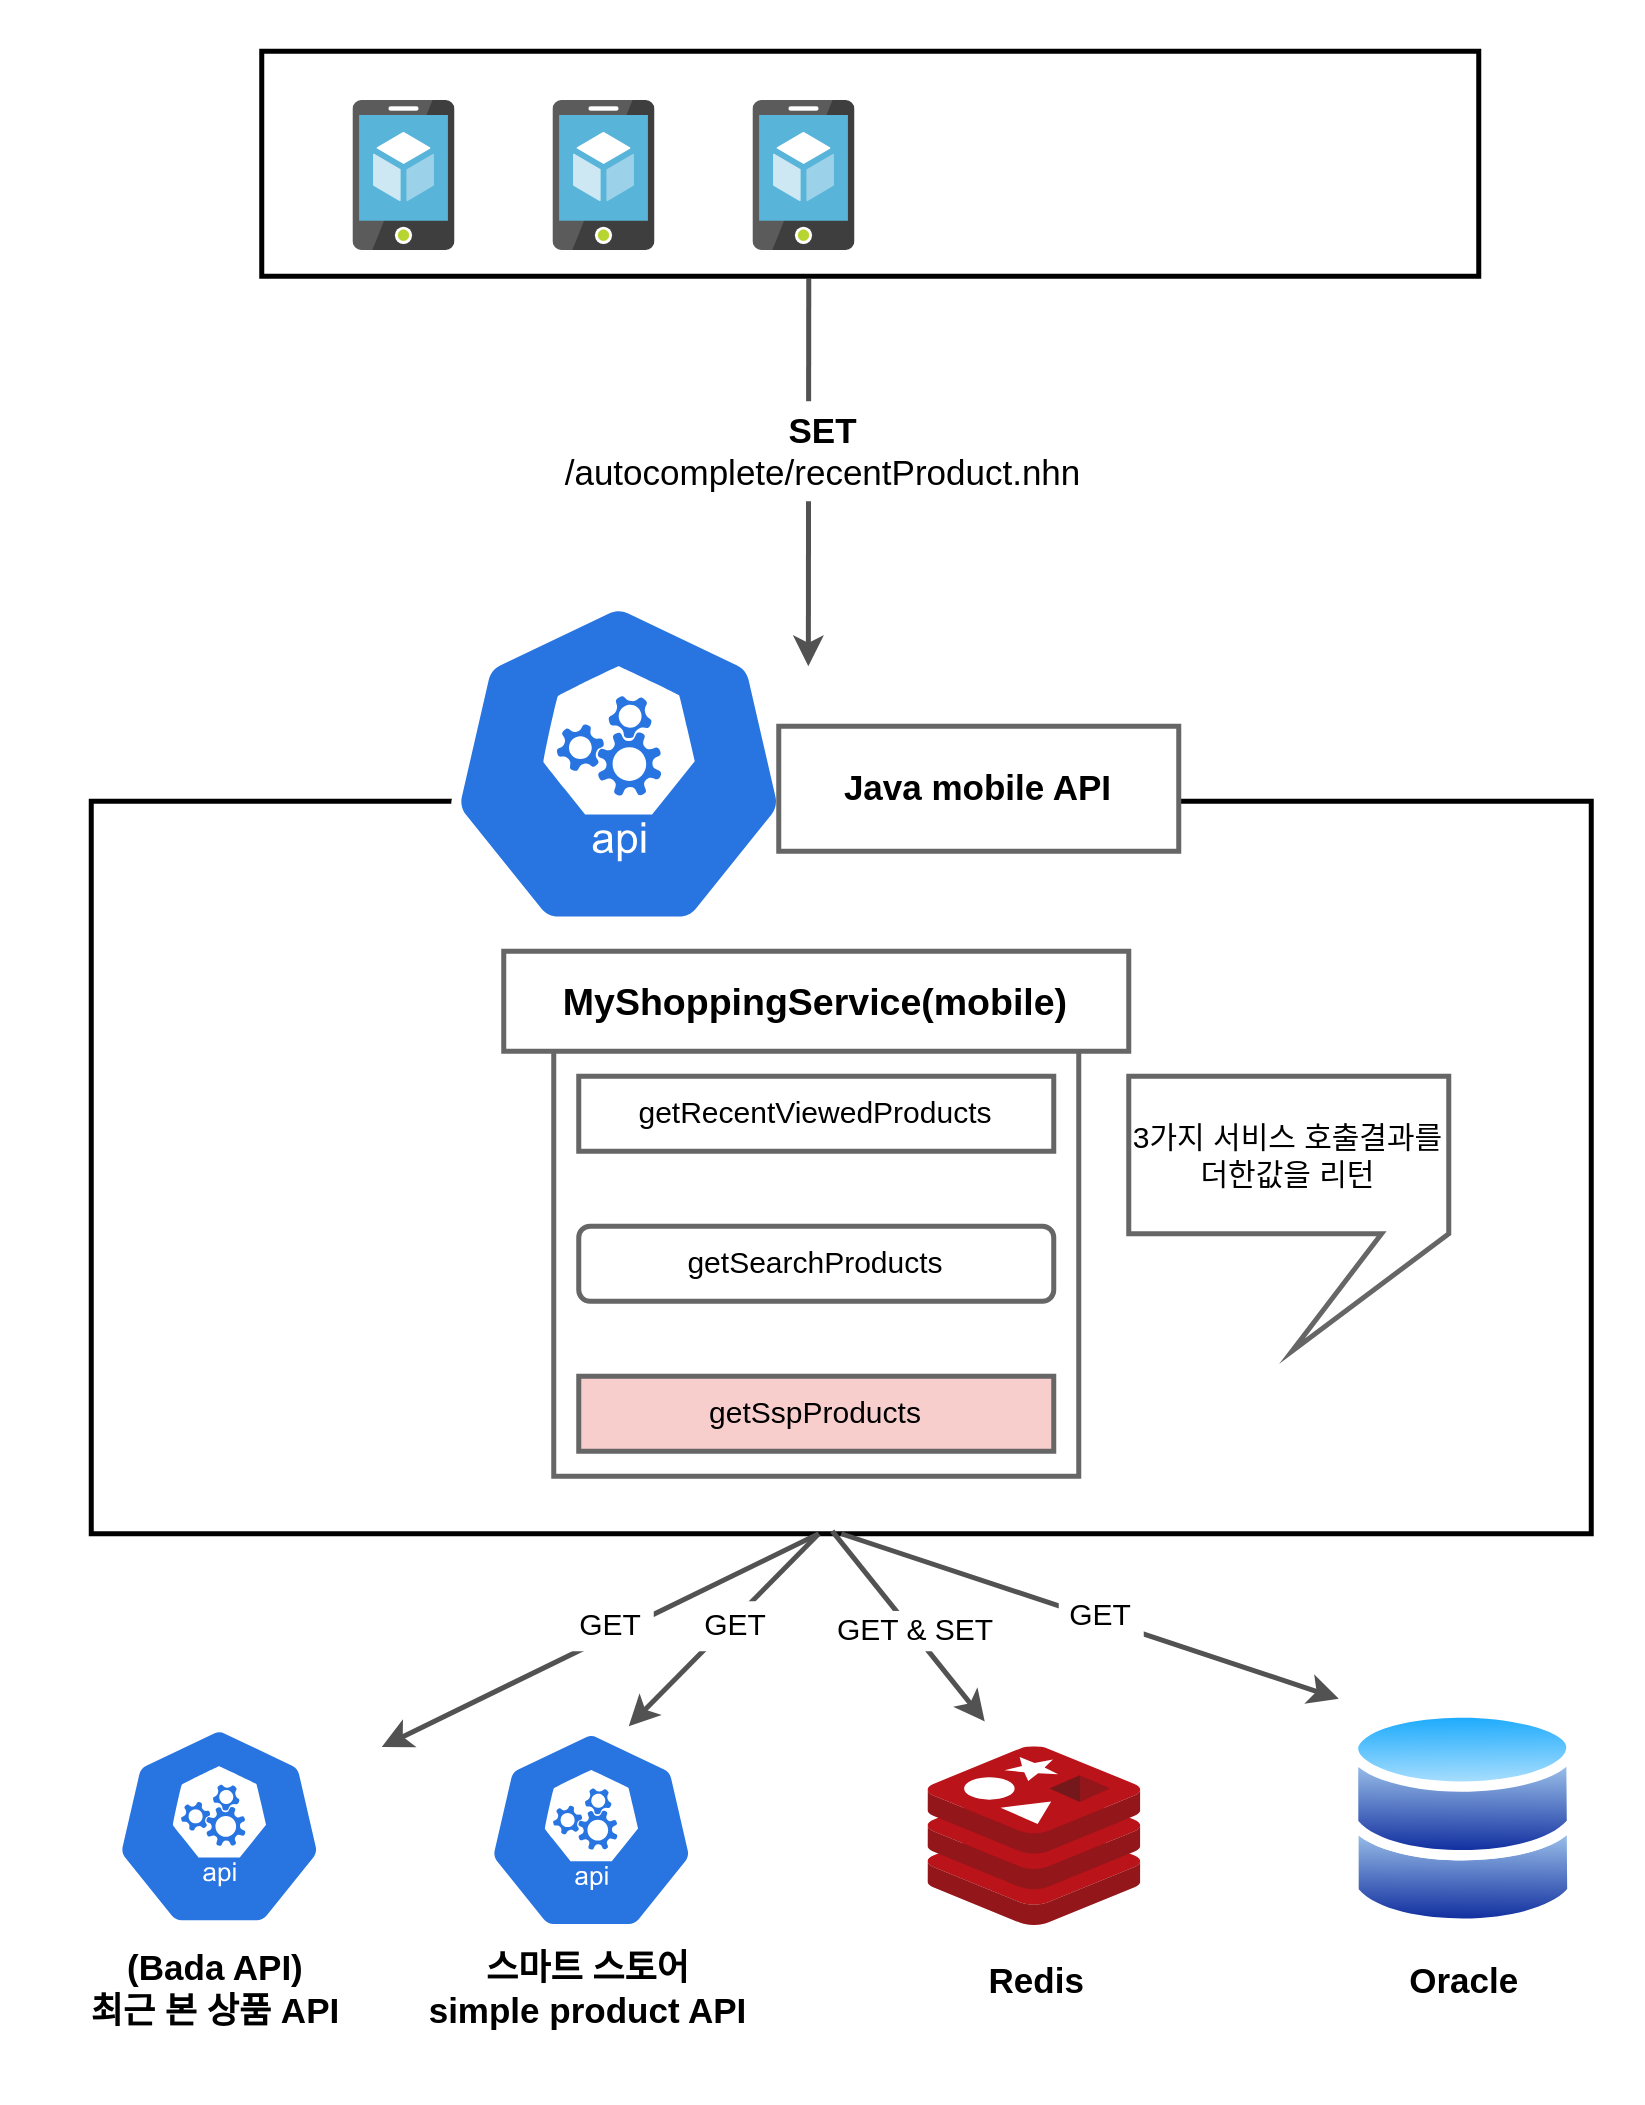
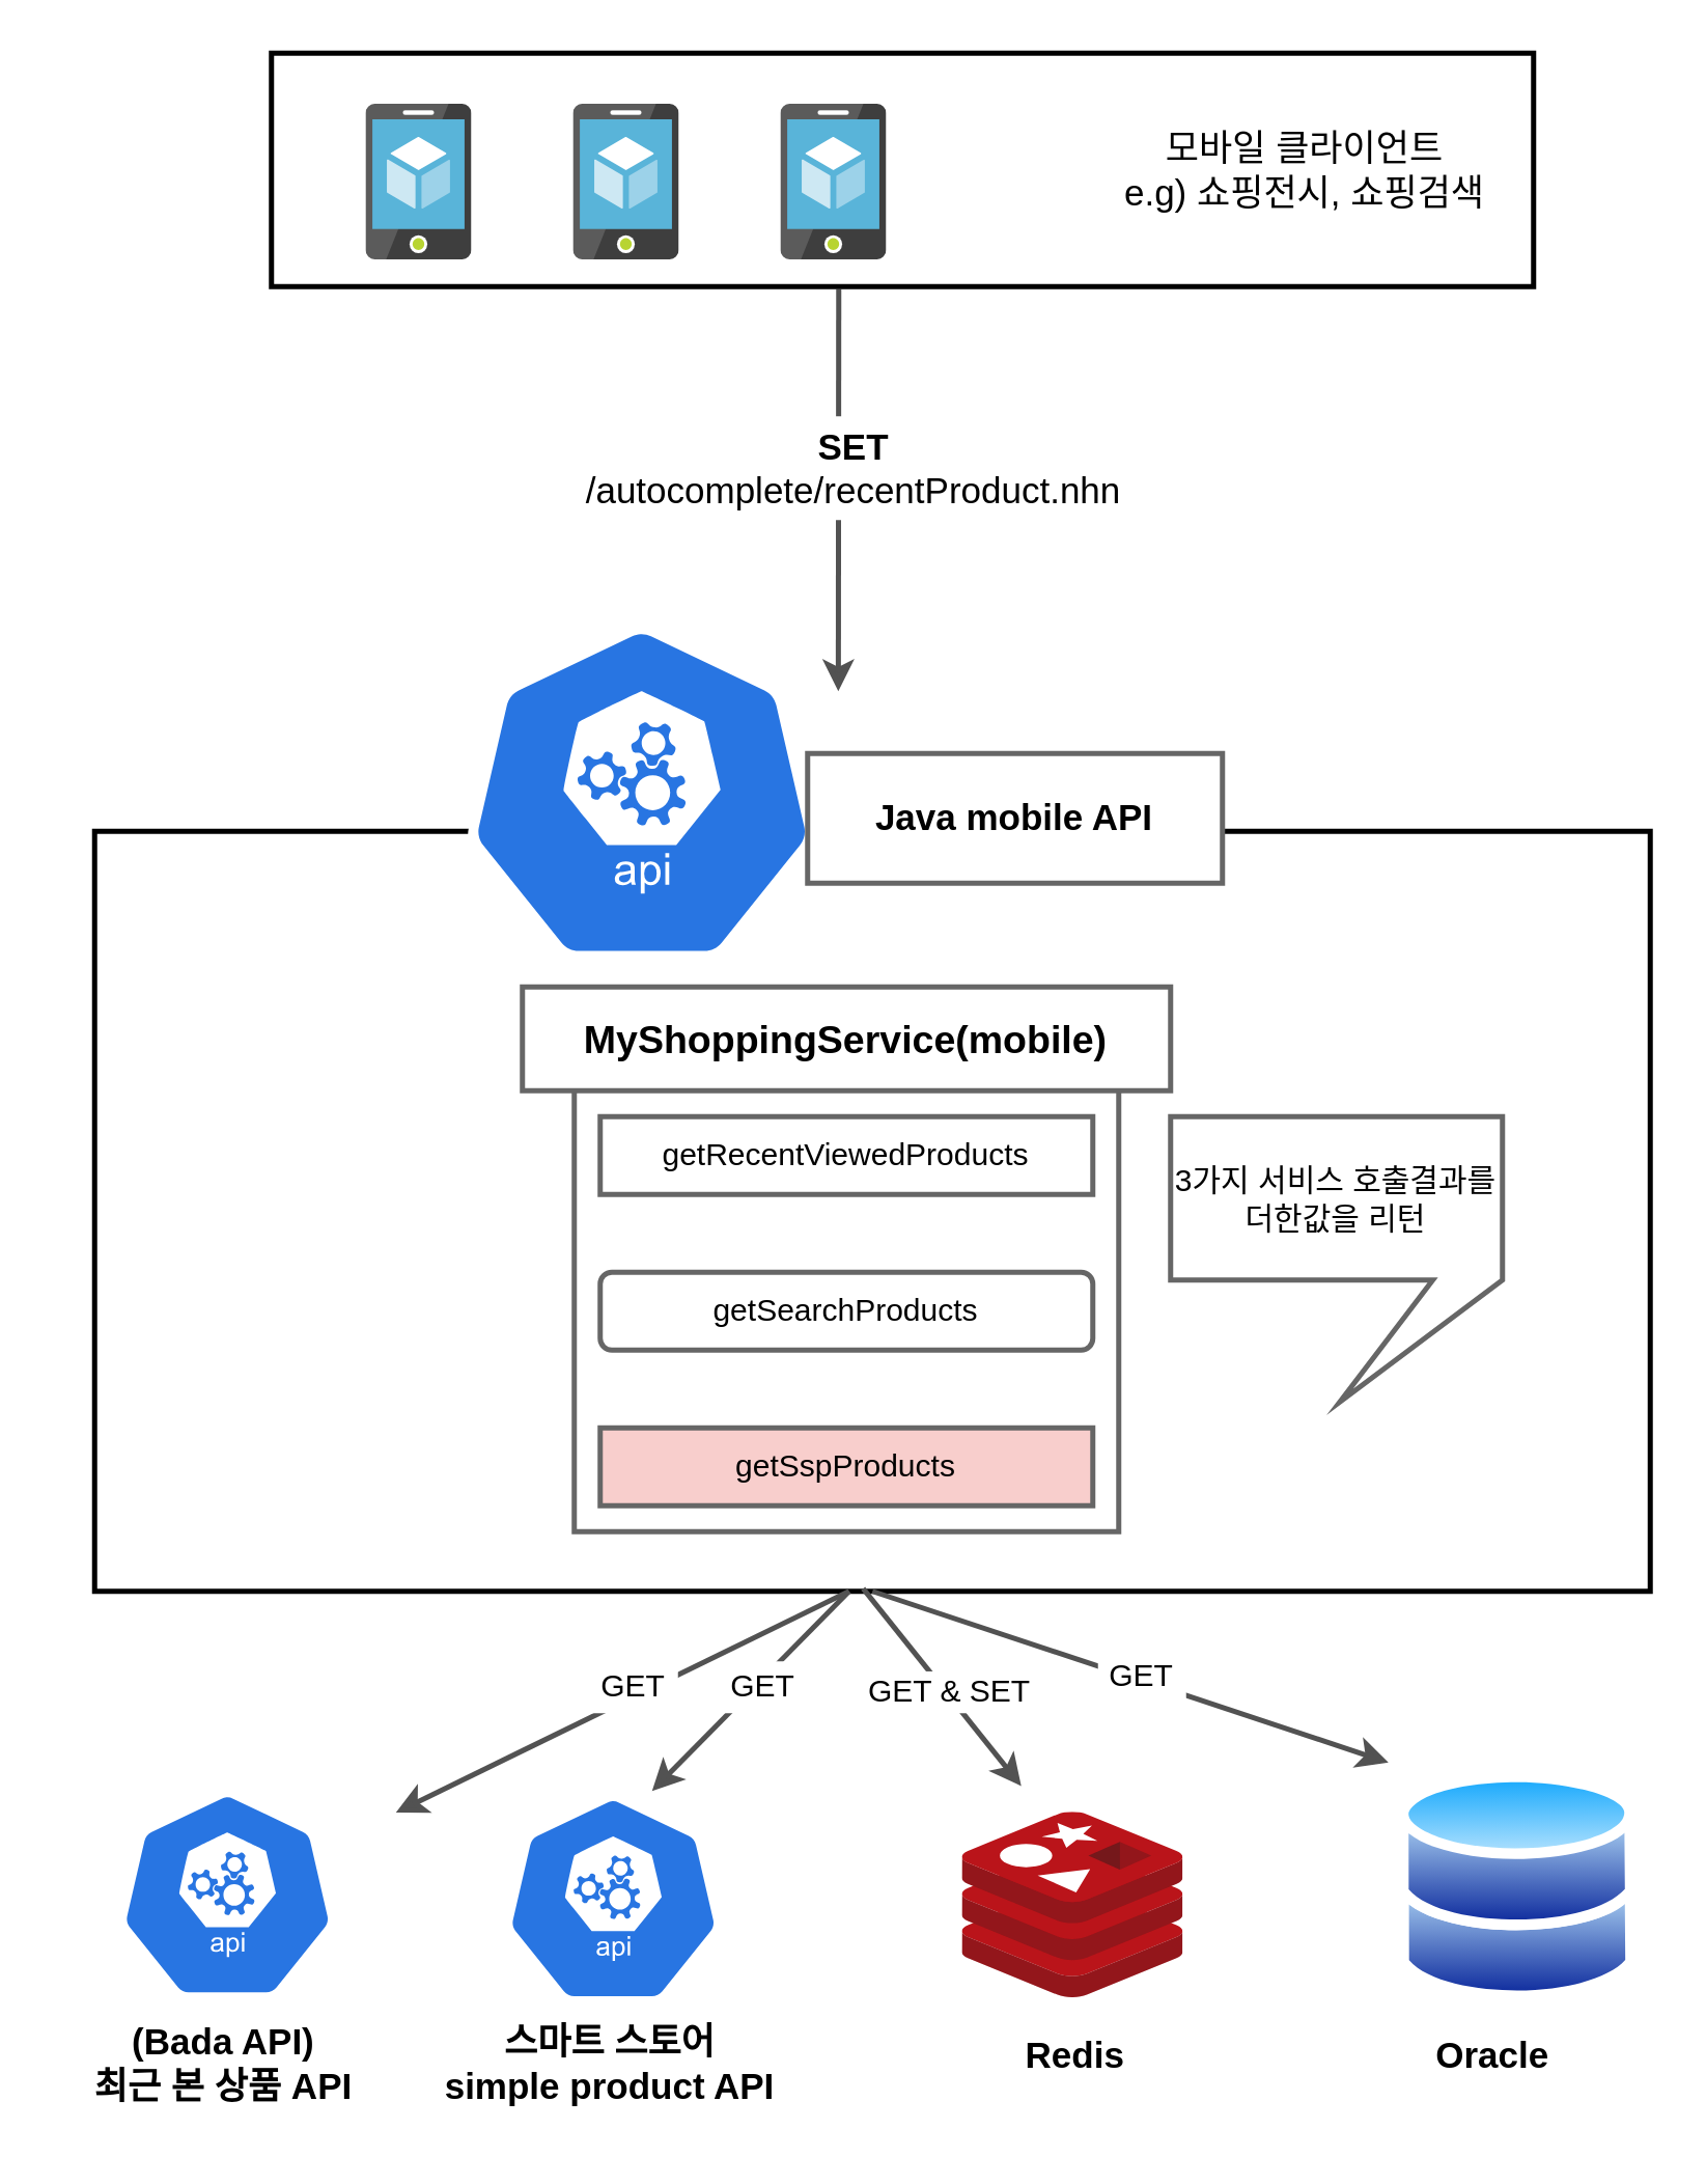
+ <mxCell id="12" value="&lt;font style=&quot;font-size: 14px&quot;&gt;모바일 클라이언트&lt;br&gt;e.g) 쇼핑전시, 쇼핑검색&lt;/font&gt;" style="text;html=1;strokeColor=none;fillColor=none;align=center;verticalAlign=middle;whiteSpace=wrap;rounded=0;" vertex="1" parent="1"><mxGeometry x="423" y="40" width="160" height="50" as="geometry" /></mxCell>
- <mxCell id="3" value="&lt;font style=&quot;font-size: 14px&quot;&gt;&lt;b&gt;Oracle&lt;/b&gt;&lt;/font&gt;" style="text;html=1;resizable=0;autosize=1;align=center;verticalAlign=middle;points=[];fillColor=none;strokeColor=none;rounded=0;" vertex="1" parent="1"><mxGeometry x="555.08" y="781.5" width="60" height="20" as="geometry" /></mxCell>
+ <mxCell id="3" value="&lt;font style=&quot;font-size: 14px&quot;&gt;&lt;b&gt;Oracle&lt;/b&gt;&lt;/font&gt;" style="text;html=1;resizable=0;autosize=1;align=center;verticalAlign=middle;points=[];fillColor=none;strokeColor=none;rounded=0;" vertex="1" parent="1"><mxGeometry x="545.08" y="781.5" width="60" height="20" as="geometry" /></mxCell>
